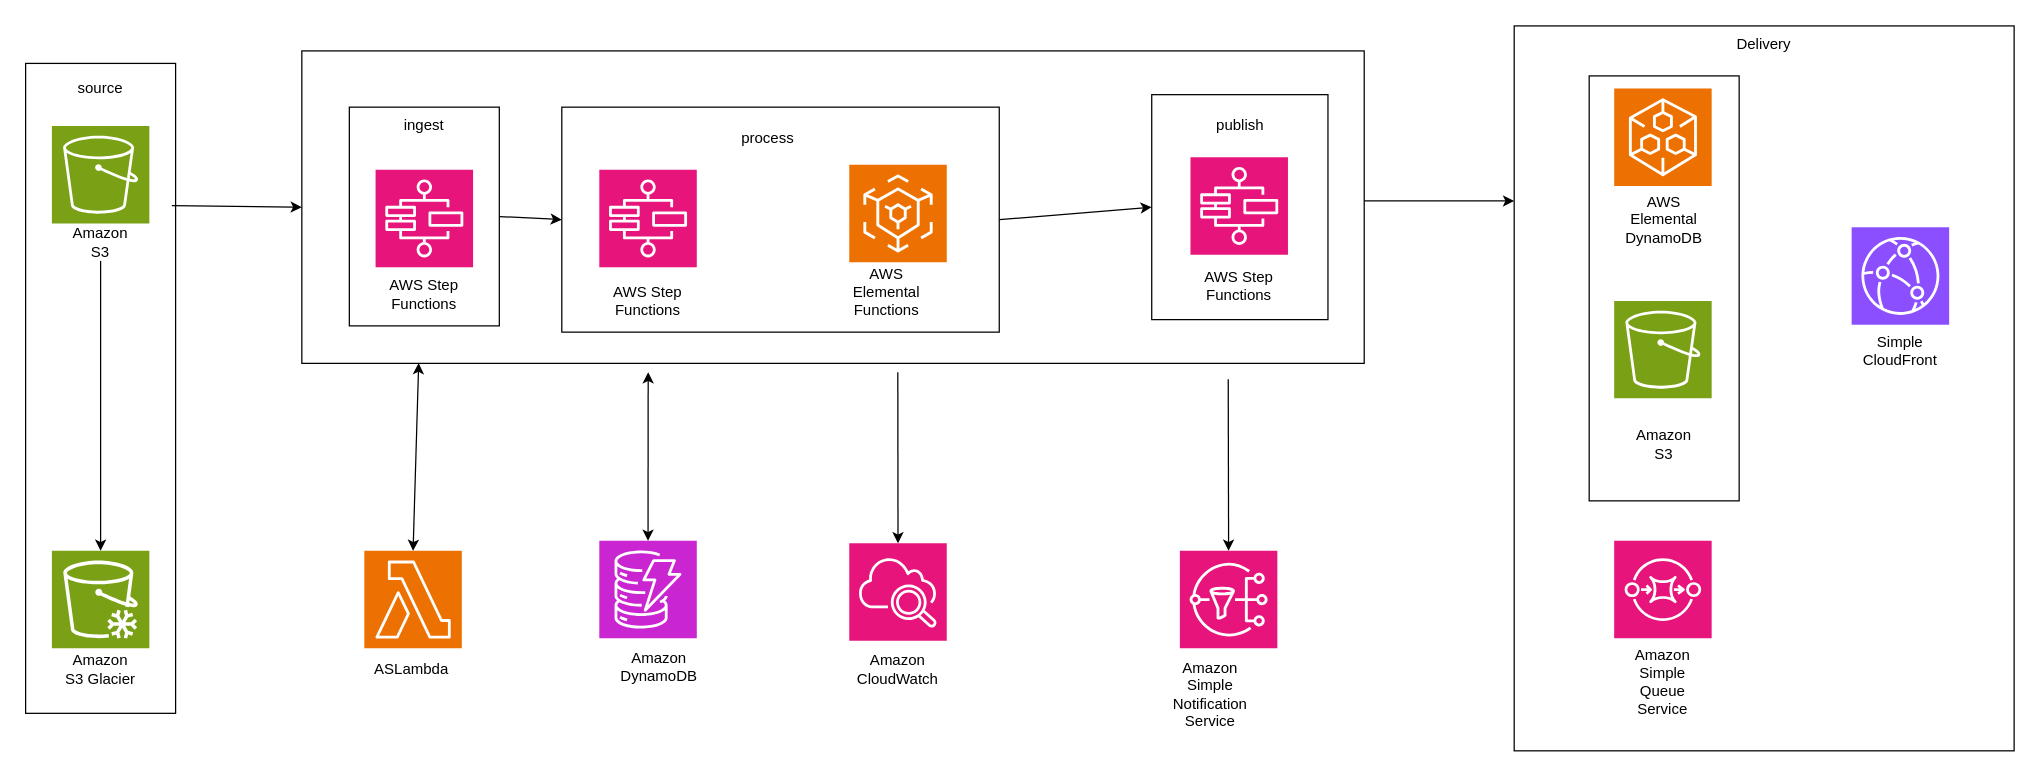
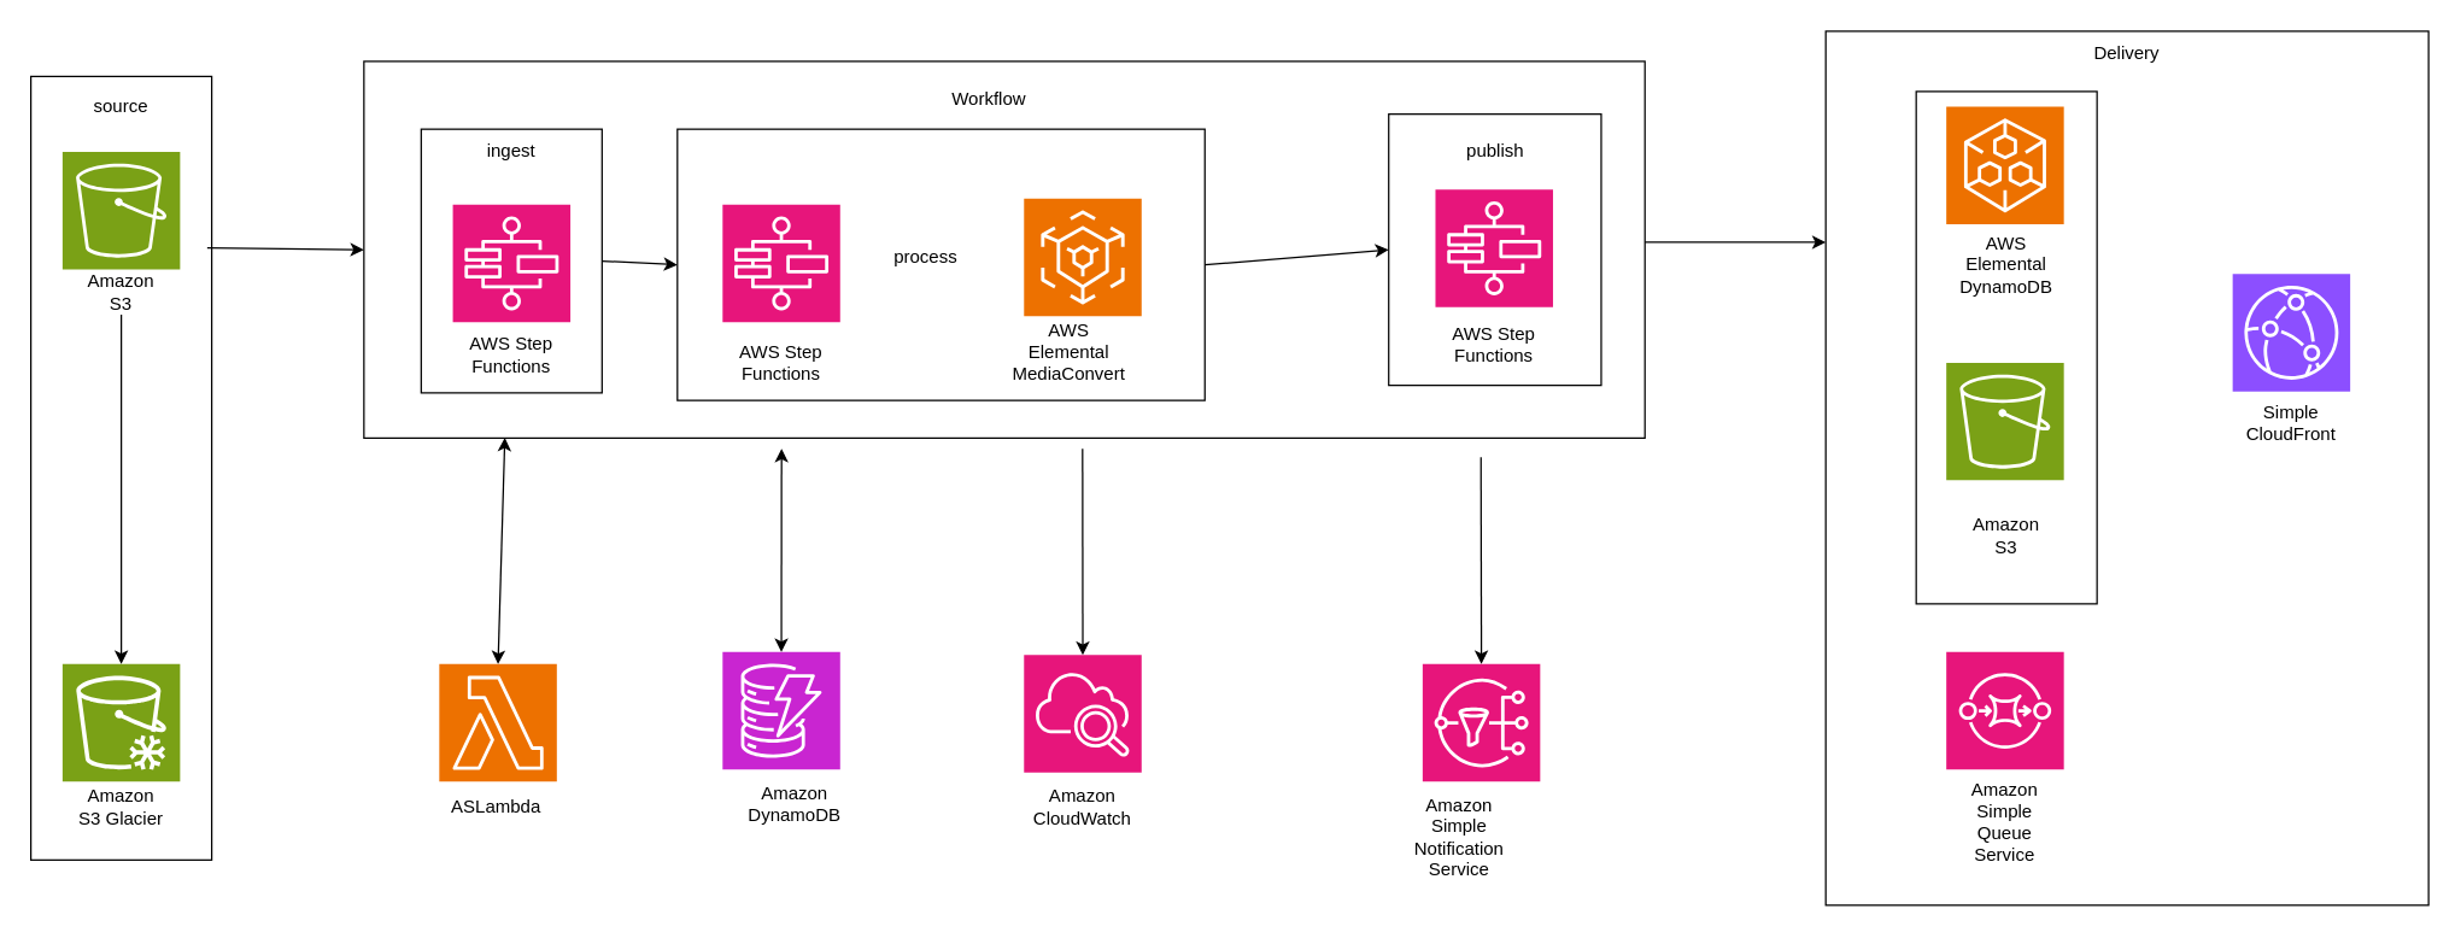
+ <mxCell id="23" value="Workflow" style="text;html=1;strokeColor=none;fillColor=none;align=center;verticalAlign=middle;whiteSpace=wrap;rounded=0;" vertex="1" parent="1"><mxGeometry x="626" y="50" width="60" height="30" as="geometry" /></mxCell>
- <mxCell id="46" value="process" style="text;html=1;strokeColor=none;fillColor=none;align=center;verticalAlign=middle;whiteSpace=wrap;rounded=0;" vertex="1" parent="1"><mxGeometry x="584" y="95" width="60" height="30" as="geometry" /></mxCell>
+ <mxCell id="46" value="process" style="text;html=1;strokeColor=none;fillColor=none;align=center;verticalAlign=middle;whiteSpace=wrap;rounded=0;" vertex="1" parent="1"><mxGeometry x="584" y="155" width="60" height="30" as="geometry" /></mxCell>
- <mxCell id="45" value="AWS Elemental Functions" style="text;html=1;strokeColor=none;fillColor=none;align=center;verticalAlign=middle;whiteSpace=wrap;rounded=0;" vertex="1" parent="1"><mxGeometry x="679" y="218" width="60" height="30" as="geometry" /></mxCell>
+ <mxCell id="45" value="AWS Elemental MediaConvert" style="text;html=1;strokeColor=none;fillColor=none;align=center;verticalAlign=middle;whiteSpace=wrap;rounded=0;" vertex="1" parent="1"><mxGeometry x="679" y="218" width="60" height="30" as="geometry" /></mxCell>
